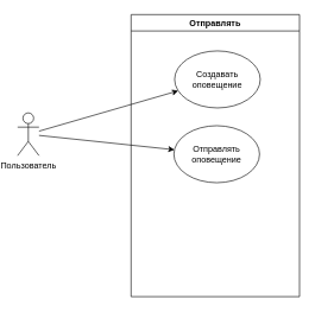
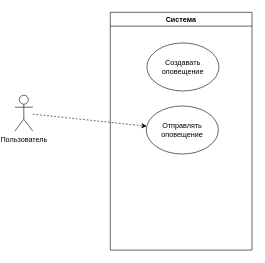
- <mxCell id="4" value="Отправлять" style="swimlane;whiteSpace=wrap;html=1;" vertex="1" parent="1"><mxGeometry x="179" y="20" width="236" height="396" as="geometry" /></mxCell>
+ <mxCell id="4" value="Система" style="swimlane;whiteSpace=wrap;html=1;" vertex="1" parent="1"><mxGeometry x="179" y="20" width="236" height="396" as="geometry" /></mxCell>
- <mxCell id="2" style="rounded=0;orthogonalLoop=1;jettySize=auto;html=1;" edge="1" parent="1" source="3" target="5"><mxGeometry relative="1" as="geometry" /></mxCell>
- <mxCell id="7" style="rounded=0;orthogonalLoop=1;jettySize=auto;html=1;" edge="1" parent="1" source="3" target="6"><mxGeometry relative="1" as="geometry"><mxPoint x="60" y="195" as="sourcePoint" /><mxPoint x="253" y="154" as="targetPoint" /></mxGeometry></mxCell>
+ <mxCell id="7" style="rounded=0;orthogonalLoop=1;jettySize=auto;html=1;dashed=1;" edge="1" parent="1" source="3" target="6"><mxGeometry relative="1" as="geometry"><mxPoint x="60" y="195" as="sourcePoint" /><mxPoint x="253" y="154" as="targetPoint" /></mxGeometry></mxCell>
